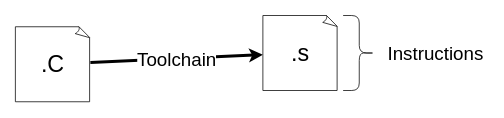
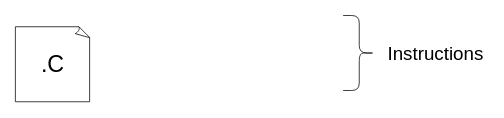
- <mxCell id="4" value="&lt;font style=&quot;font-size: 31px&quot;&gt;.s&lt;/font&gt;" style="whiteSpace=wrap;html=1;shape=mxgraph.basic.document" vertex="1" parent="1"><mxGeometry x="350" y="20" width="100" height="100" as="geometry" /></mxCell>
- <mxCell id="2" value="Toolchain" style="edgeStyle=none;html=1;fontSize=25;strokeWidth=4;" edge="1" parent="1" source="3" target="4"><mxGeometry relative="1" as="geometry" /></mxCell>
